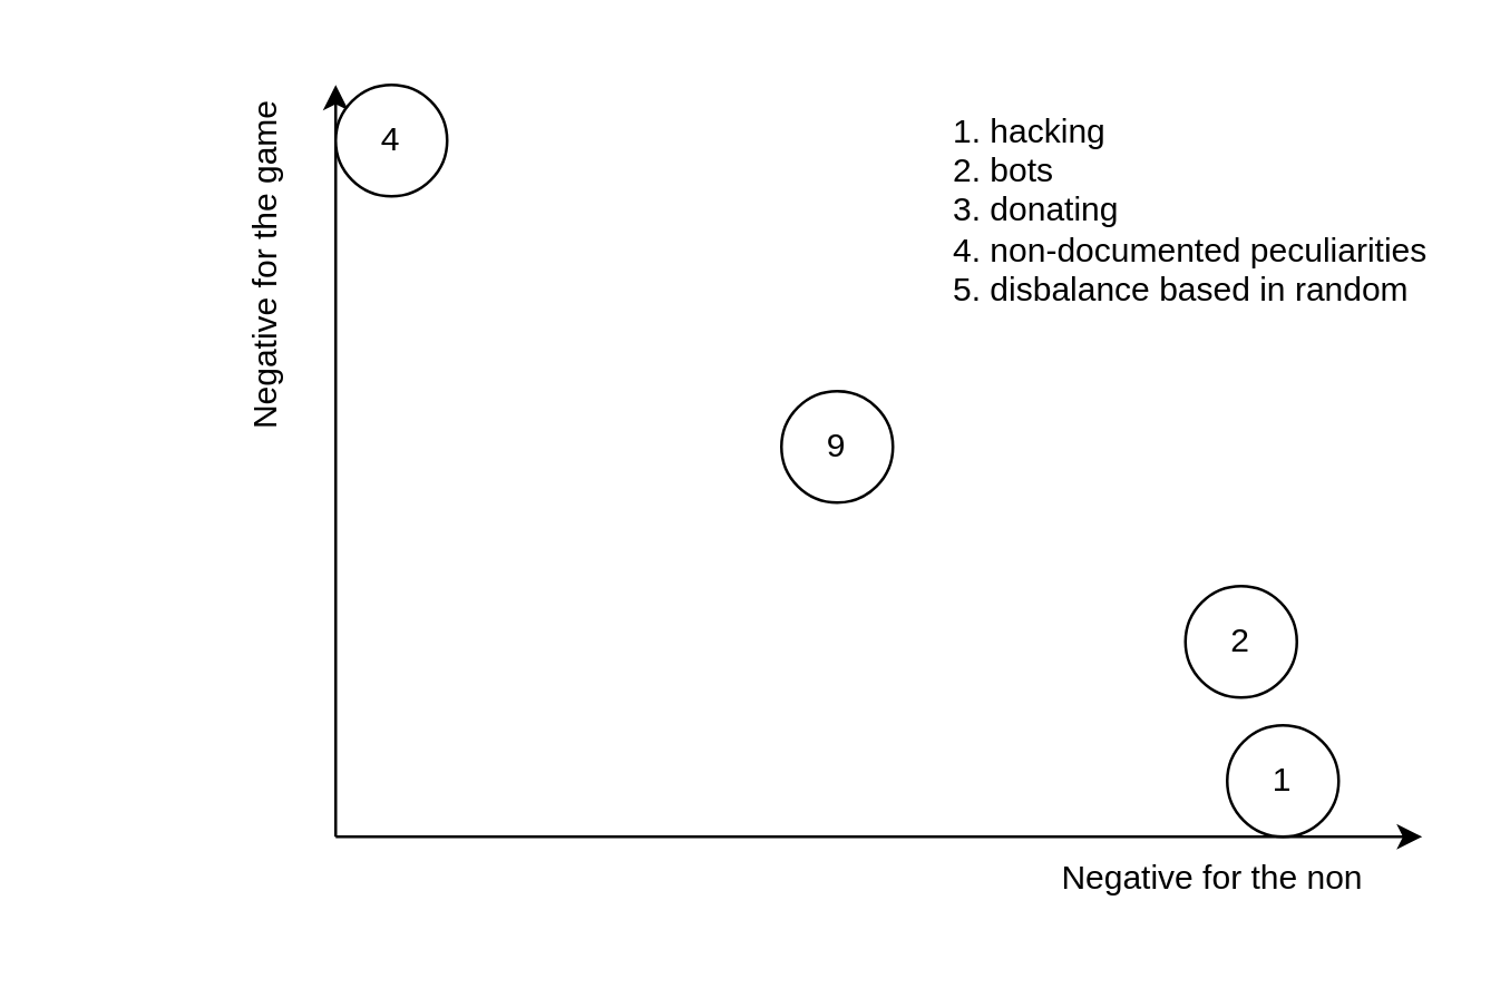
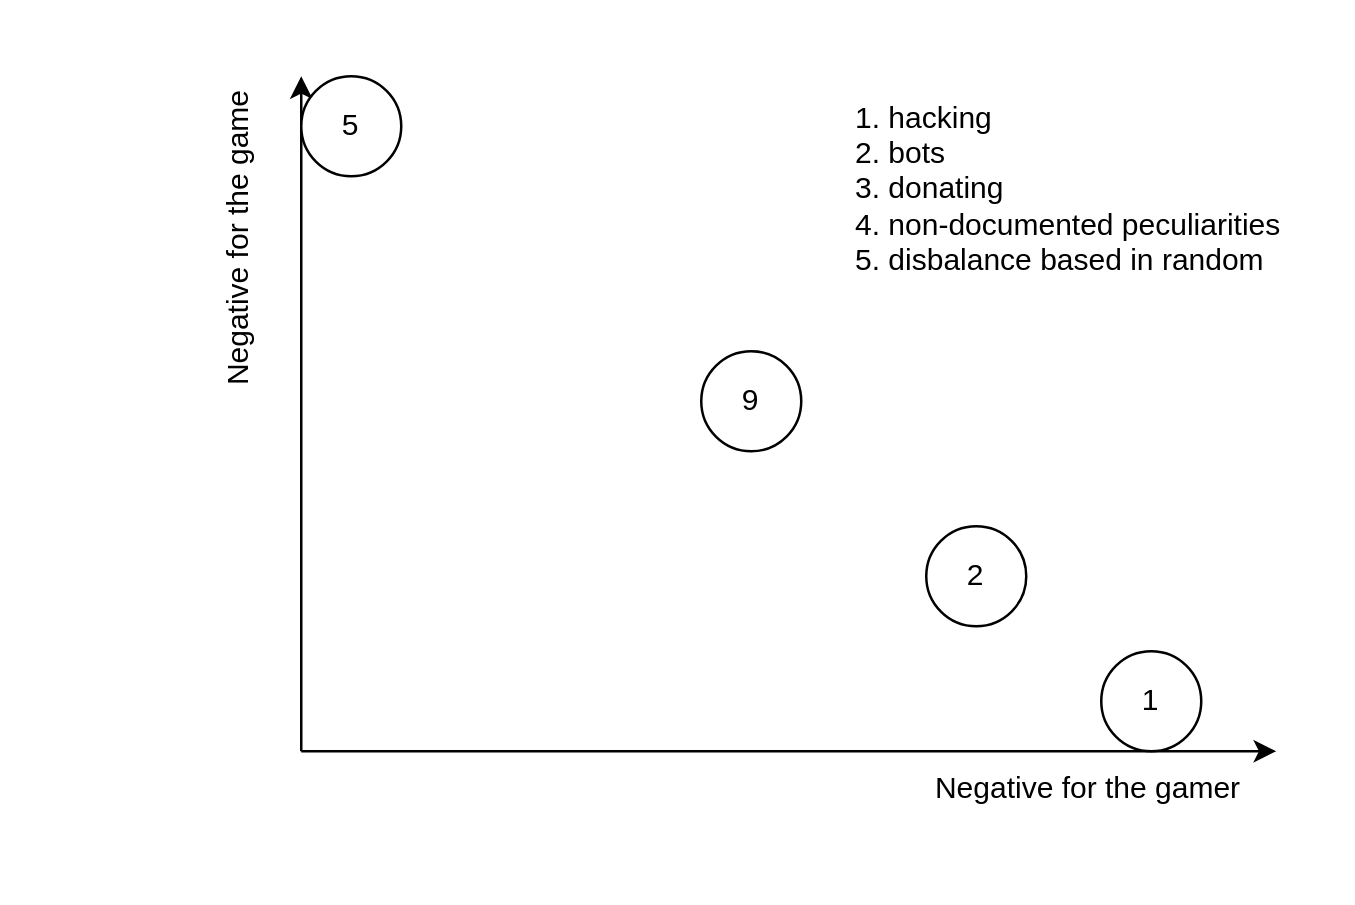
- <mxCell id="8" value="4" style="ellipse;whiteSpace=wrap;html=1;aspect=fixed;" parent="1" vertex="1"><mxGeometry x="120" y="30" width="40" height="40" as="geometry" /></mxCell>
+ <mxCell id="8" value="5" style="ellipse;whiteSpace=wrap;html=1;aspect=fixed;" parent="1" vertex="1"><mxGeometry x="120" y="30" width="40" height="40" as="geometry" /></mxCell>
- <mxCell id="9" value="2" style="ellipse;whiteSpace=wrap;html=1;aspect=fixed;" parent="1" vertex="1"><mxGeometry x="425" y="210" width="40" height="40" as="geometry" /></mxCell>
+ <mxCell id="9" value="2" style="ellipse;whiteSpace=wrap;html=1;aspect=fixed;" parent="1" vertex="1"><mxGeometry x="370" y="210" width="40" height="40" as="geometry" /></mxCell>
- <mxCell id="5" value="Negative for the non" style="text;html=1;strokeColor=none;fillColor=none;align=center;verticalAlign=middle;whiteSpace=wrap;rounded=0;" parent="1" vertex="1"><mxGeometry x="360" y="290" width="150" height="50" as="geometry" /></mxCell>
+ <mxCell id="5" value="Negative for the gamer" style="text;html=1;strokeColor=none;fillColor=none;align=center;verticalAlign=middle;whiteSpace=wrap;rounded=0;" parent="1" vertex="1"><mxGeometry x="360" y="290" width="150" height="50" as="geometry" /></mxCell>
